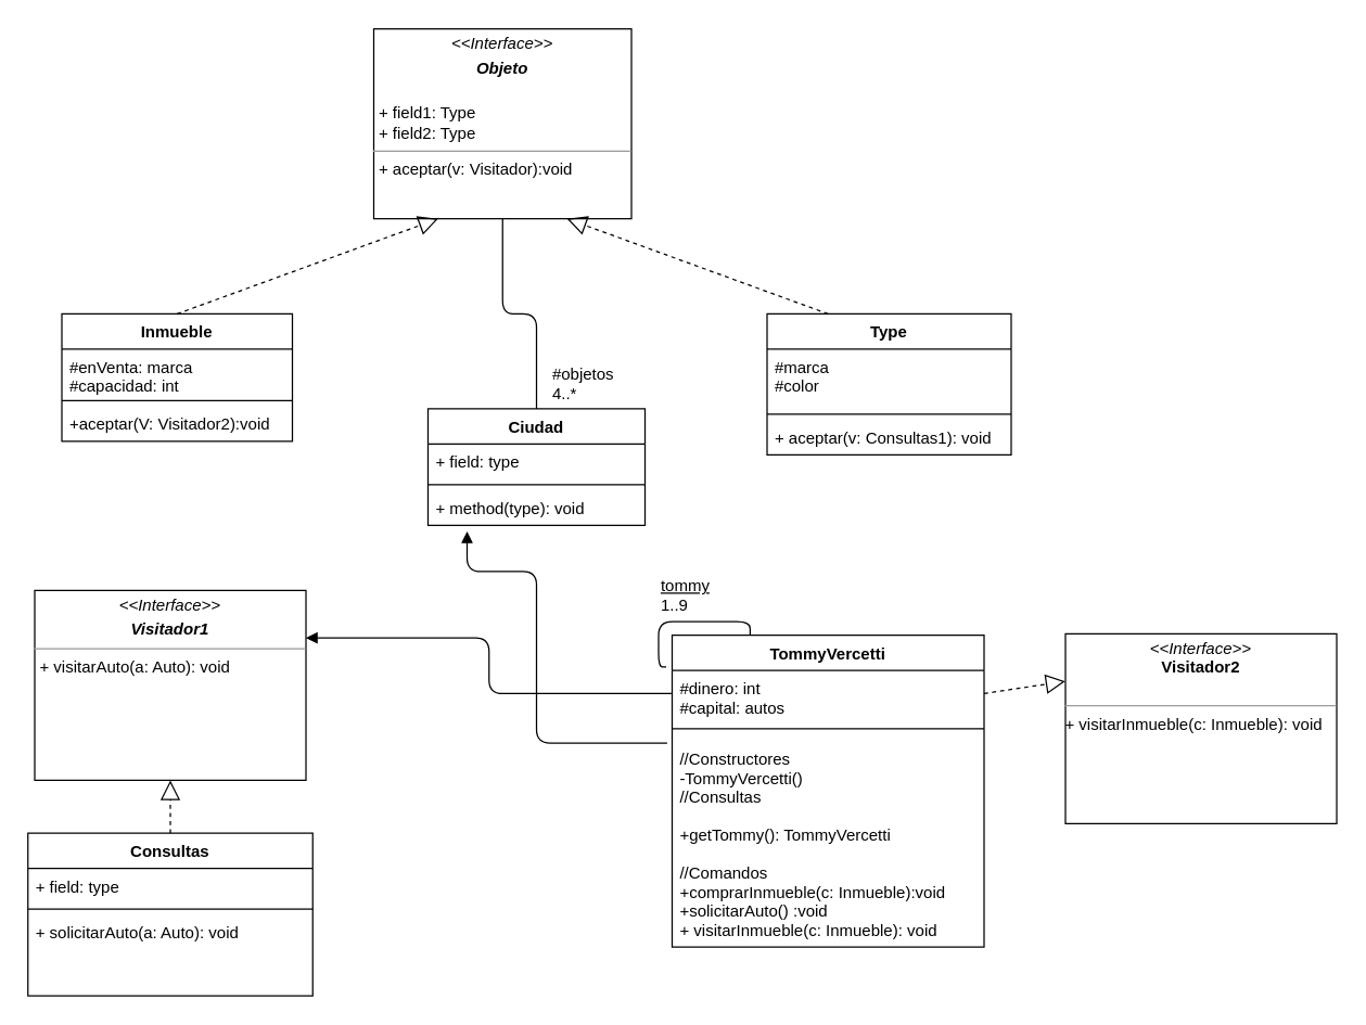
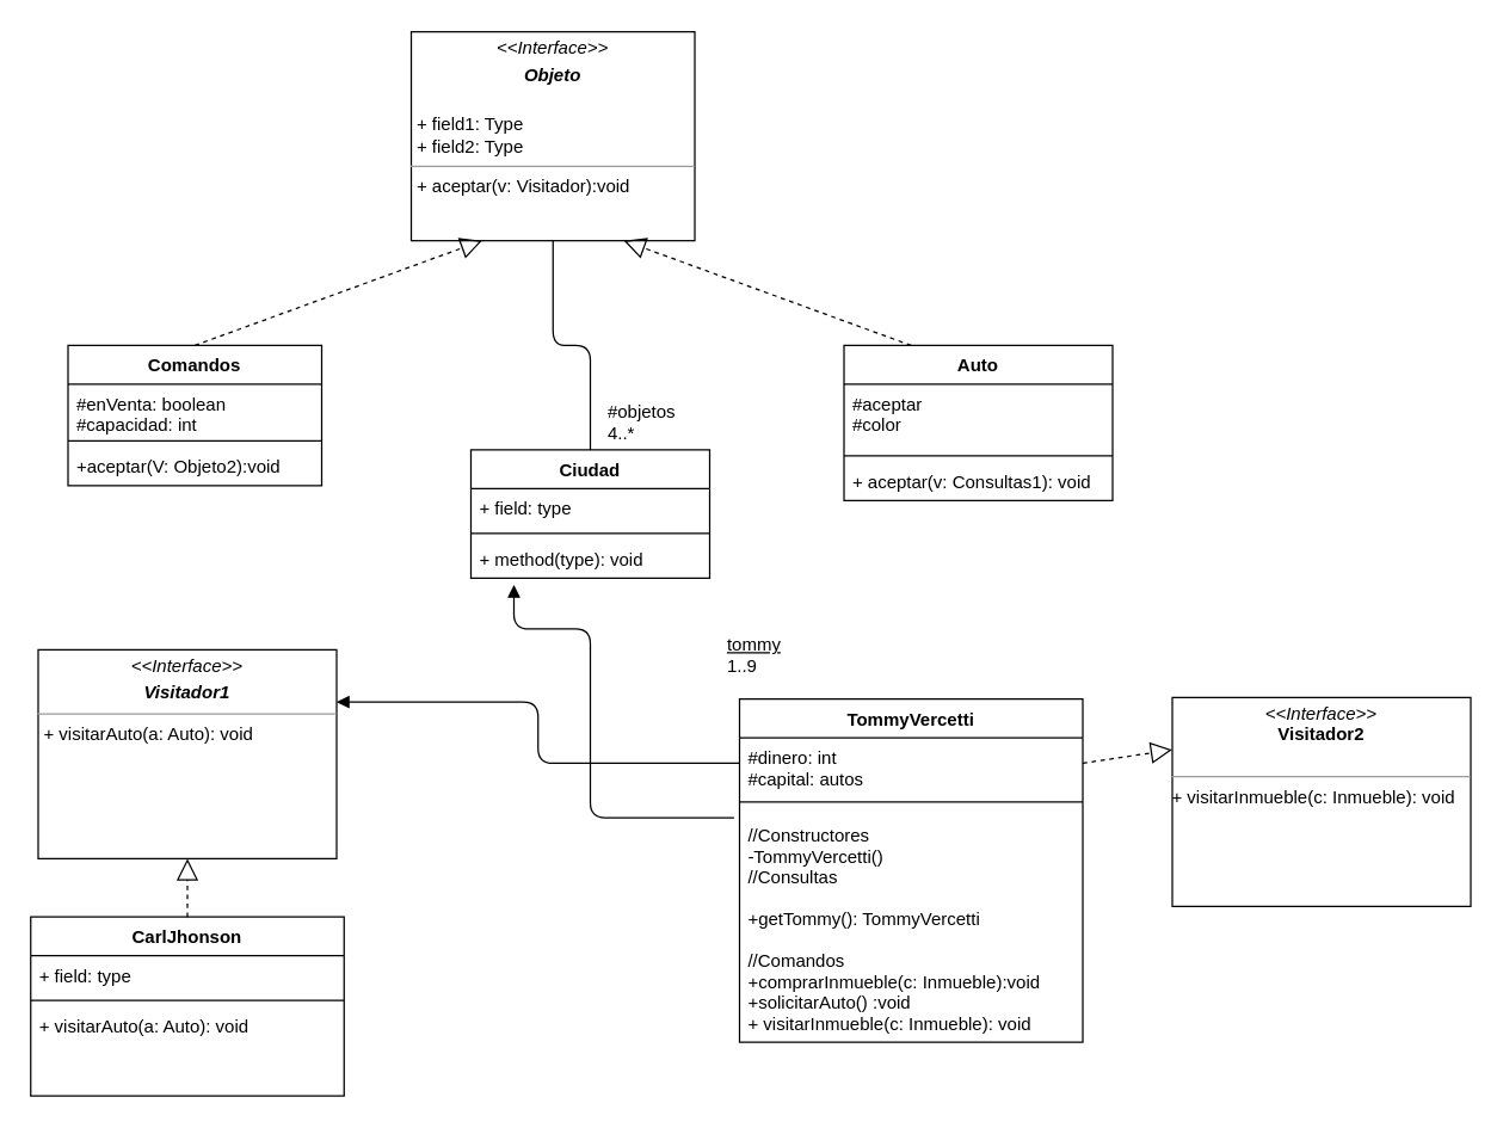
- <mxCell id="10" value="Inmueble" style="swimlane;fontStyle=1;align=center;verticalAlign=top;childLayout=stackLayout;horizontal=1;startSize=26;horizontalStack=0;resizeParent=1;resizeParentMax=0;resizeLast=0;collapsible=1;marginBottom=0;" vertex="1" parent="1"><mxGeometry x="45" y="231" width="170" height="94" as="geometry" /></mxCell>
+ <mxCell id="10" value="Comandos" style="swimlane;fontStyle=1;align=center;verticalAlign=top;childLayout=stackLayout;horizontal=1;startSize=26;horizontalStack=0;resizeParent=1;resizeParentMax=0;resizeLast=0;collapsible=1;marginBottom=0;" vertex="1" parent="1"><mxGeometry x="45" y="231" width="170" height="94" as="geometry" /></mxCell>
- <mxCell id="6" value="Type" style="swimlane;fontStyle=1;align=center;verticalAlign=top;childLayout=stackLayout;horizontal=1;startSize=26;horizontalStack=0;resizeParent=1;resizeParentMax=0;resizeLast=0;collapsible=1;marginBottom=0;" vertex="1" parent="1"><mxGeometry x="565" y="231" width="180" height="104" as="geometry" /></mxCell>
+ <mxCell id="6" value="Auto" style="swimlane;fontStyle=1;align=center;verticalAlign=top;childLayout=stackLayout;horizontal=1;startSize=26;horizontalStack=0;resizeParent=1;resizeParentMax=0;resizeLast=0;collapsible=1;marginBottom=0;" vertex="1" parent="1"><mxGeometry x="565" y="231" width="180" height="104" as="geometry" /></mxCell>
- <mxCell id="11" value="#enVenta: marca&#10;#capacidad: int" style="text;strokeColor=none;fillColor=none;align=left;verticalAlign=top;spacingLeft=4;spacingRight=4;overflow=hidden;rotatable=0;points=[[0,0.5],[1,0.5]];portConstraint=eastwest;" vertex="1" parent="10"><mxGeometry y="26" width="170" height="34" as="geometry" /></mxCell>
+ <mxCell id="11" value="#enVenta: boolean&#10;#capacidad: int" style="text;strokeColor=none;fillColor=none;align=left;verticalAlign=top;spacingLeft=4;spacingRight=4;overflow=hidden;rotatable=0;points=[[0,0.5],[1,0.5]];portConstraint=eastwest;" vertex="1" parent="10"><mxGeometry y="26" width="170" height="34" as="geometry" /></mxCell>
- <mxCell id="7" value="#marca&#10;#color" style="text;strokeColor=none;fillColor=none;align=left;verticalAlign=top;spacingLeft=4;spacingRight=4;overflow=hidden;rotatable=0;points=[[0,0.5],[1,0.5]];portConstraint=eastwest;" vertex="1" parent="6"><mxGeometry y="26" width="180" height="44" as="geometry" /></mxCell>
+ <mxCell id="7" value="#aceptar&#10;#color" style="text;strokeColor=none;fillColor=none;align=left;verticalAlign=top;spacingLeft=4;spacingRight=4;overflow=hidden;rotatable=0;points=[[0,0.5],[1,0.5]];portConstraint=eastwest;" vertex="1" parent="6"><mxGeometry y="26" width="180" height="44" as="geometry" /></mxCell>
- <mxCell id="13" value="+aceptar(V: Visitador2):void" style="text;strokeColor=none;fillColor=none;align=left;verticalAlign=top;spacingLeft=4;spacingRight=4;overflow=hidden;rotatable=0;points=[[0,0.5],[1,0.5]];portConstraint=eastwest;" vertex="1" parent="10"><mxGeometry y="68" width="170" height="26" as="geometry" /></mxCell>
+ <mxCell id="13" value="+aceptar(V: Objeto2):void" style="text;strokeColor=none;fillColor=none;align=left;verticalAlign=top;spacingLeft=4;spacingRight=4;overflow=hidden;rotatable=0;points=[[0,0.5],[1,0.5]];portConstraint=eastwest;" vertex="1" parent="10"><mxGeometry y="68" width="170" height="26" as="geometry" /></mxCell>
- <mxCell id="18" value="" style="endArrow=none;html=1;edgeStyle=orthogonalEdgeStyle;entryX=-0.019;entryY=-0.077;entryDx=0;entryDy=0;entryPerimeter=0;exitX=0.25;exitY=0;exitDx=0;exitDy=0;" edge="1" parent="14" source="14" target="15"><mxGeometry relative="1" as="geometry"><mxPoint x="-270" y="110" as="sourcePoint" /><mxPoint x="-110" y="110" as="targetPoint" /></mxGeometry></mxCell>
- <mxCell id="19" value="" style="resizable=0;html=1;align=left;verticalAlign=bottom;labelBackgroundColor=#ffffff;fontSize=10;" connectable="0" vertex="1" parent="18"><mxGeometry x="-1" relative="1" as="geometry" /></mxCell>
- <mxCell id="20" value="" style="resizable=0;html=1;align=right;verticalAlign=bottom;labelBackgroundColor=#ffffff;fontSize=10;" connectable="0" vertex="1" parent="18"><mxGeometry x="1" relative="1" as="geometry" /></mxCell>
- <mxCell id="22" value="Consultas" style="swimlane;fontStyle=1;align=center;verticalAlign=top;childLayout=stackLayout;horizontal=1;startSize=26;horizontalStack=0;resizeParent=1;resizeParentMax=0;resizeLast=0;collapsible=1;marginBottom=0;labelBackgroundColor=none;fontColor=#000000;" vertex="1" parent="1"><mxGeometry x="20" y="614" width="210" height="120" as="geometry" /></mxCell>
+ <mxCell id="22" value="CarlJhonson" style="swimlane;fontStyle=1;align=center;verticalAlign=top;childLayout=stackLayout;horizontal=1;startSize=26;horizontalStack=0;resizeParent=1;resizeParentMax=0;resizeLast=0;collapsible=1;marginBottom=0;labelBackgroundColor=none;fontColor=#000000;" vertex="1" parent="1"><mxGeometry x="20" y="614" width="210" height="120" as="geometry" /></mxCell>
- <mxCell id="25" value="+ solicitarAuto(a: Auto): void&#10;" style="text;strokeColor=none;fillColor=none;align=left;verticalAlign=top;spacingLeft=4;spacingRight=4;overflow=hidden;rotatable=0;points=[[0,0.5],[1,0.5]];portConstraint=eastwest;" vertex="1" parent="22"><mxGeometry y="60" width="210" height="60" as="geometry" /></mxCell>
+ <mxCell id="25" value="+ visitarAuto(a: Auto): void&#10;" style="text;strokeColor=none;fillColor=none;align=left;verticalAlign=top;spacingLeft=4;spacingRight=4;overflow=hidden;rotatable=0;points=[[0,0.5],[1,0.5]];portConstraint=eastwest;" vertex="1" parent="22"><mxGeometry y="60" width="210" height="60" as="geometry" /></mxCell>
